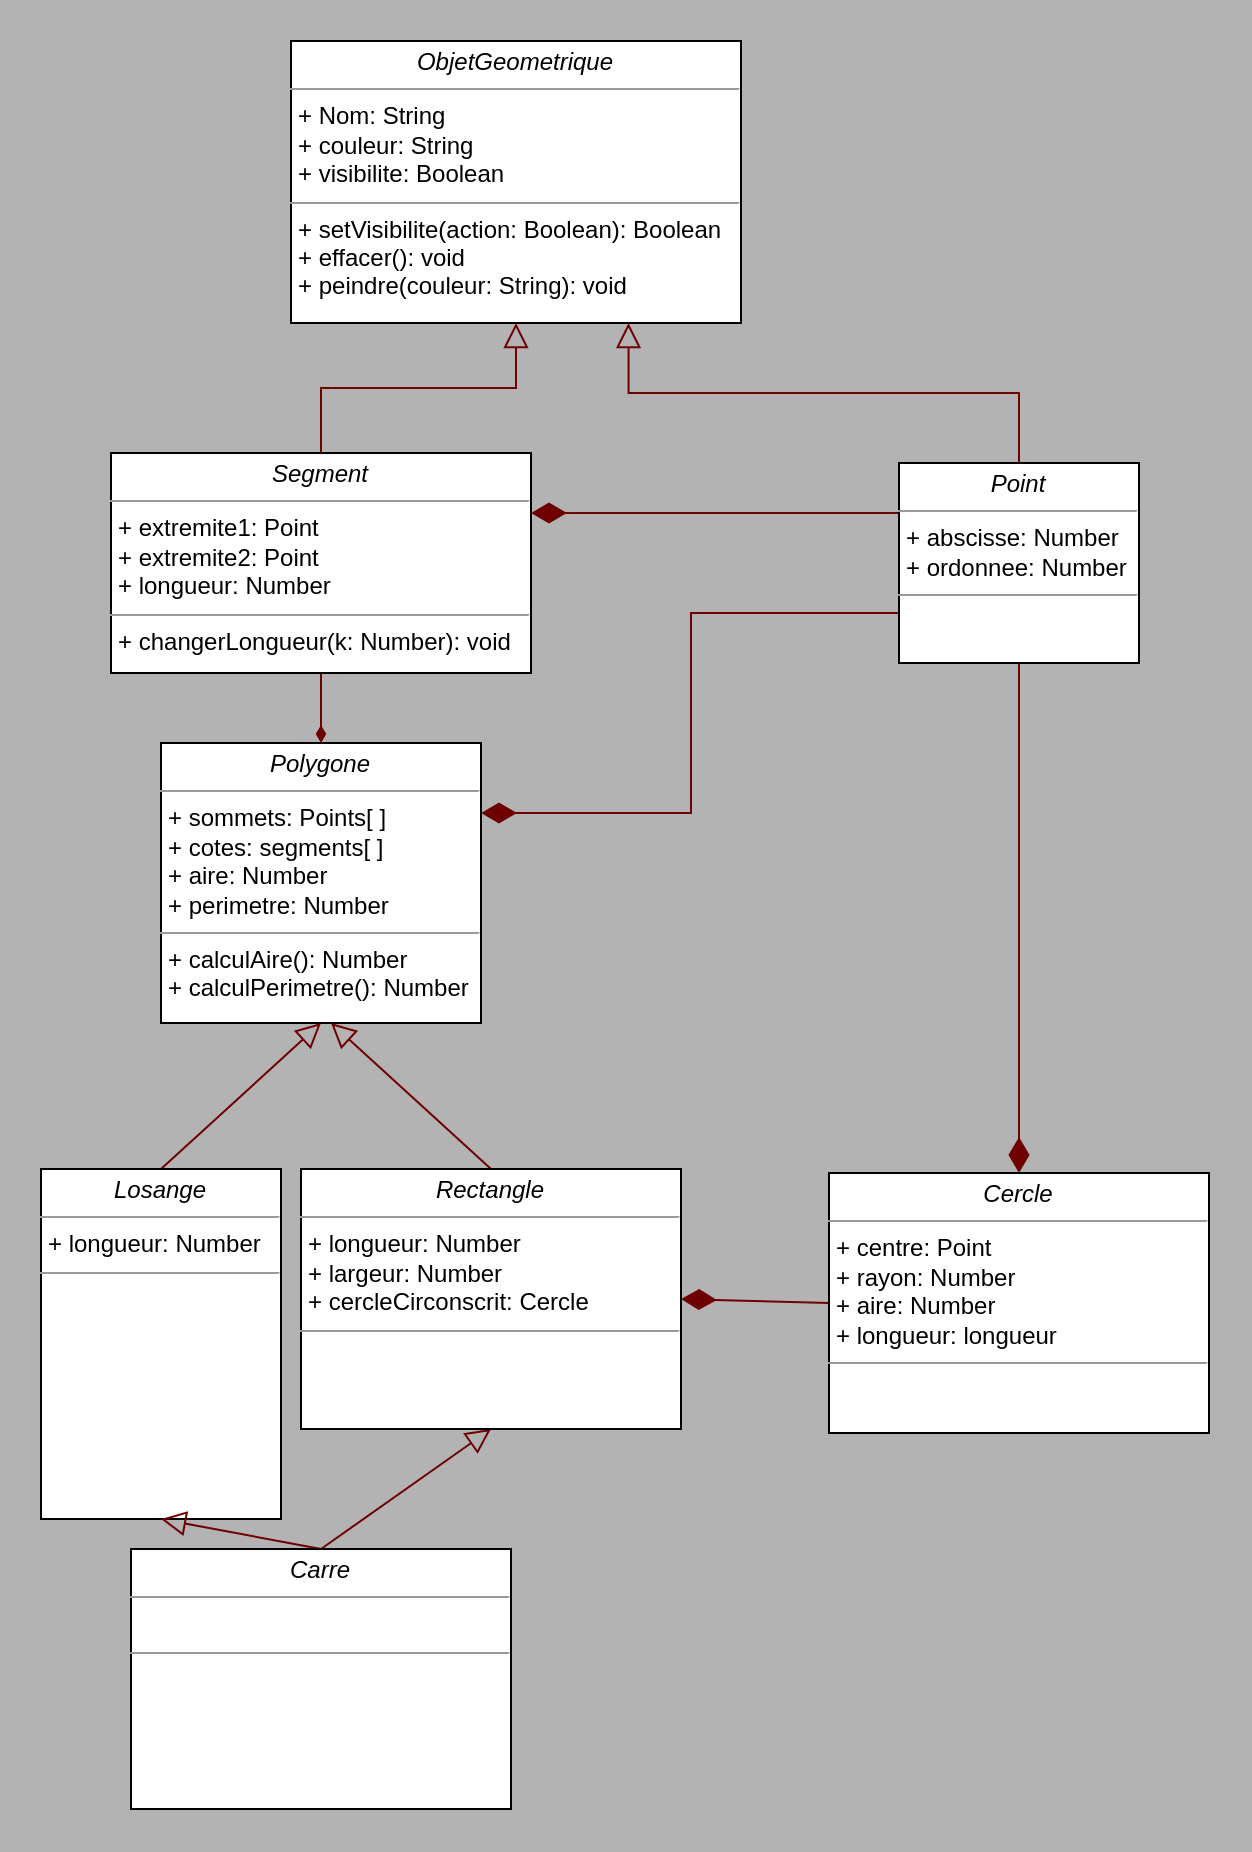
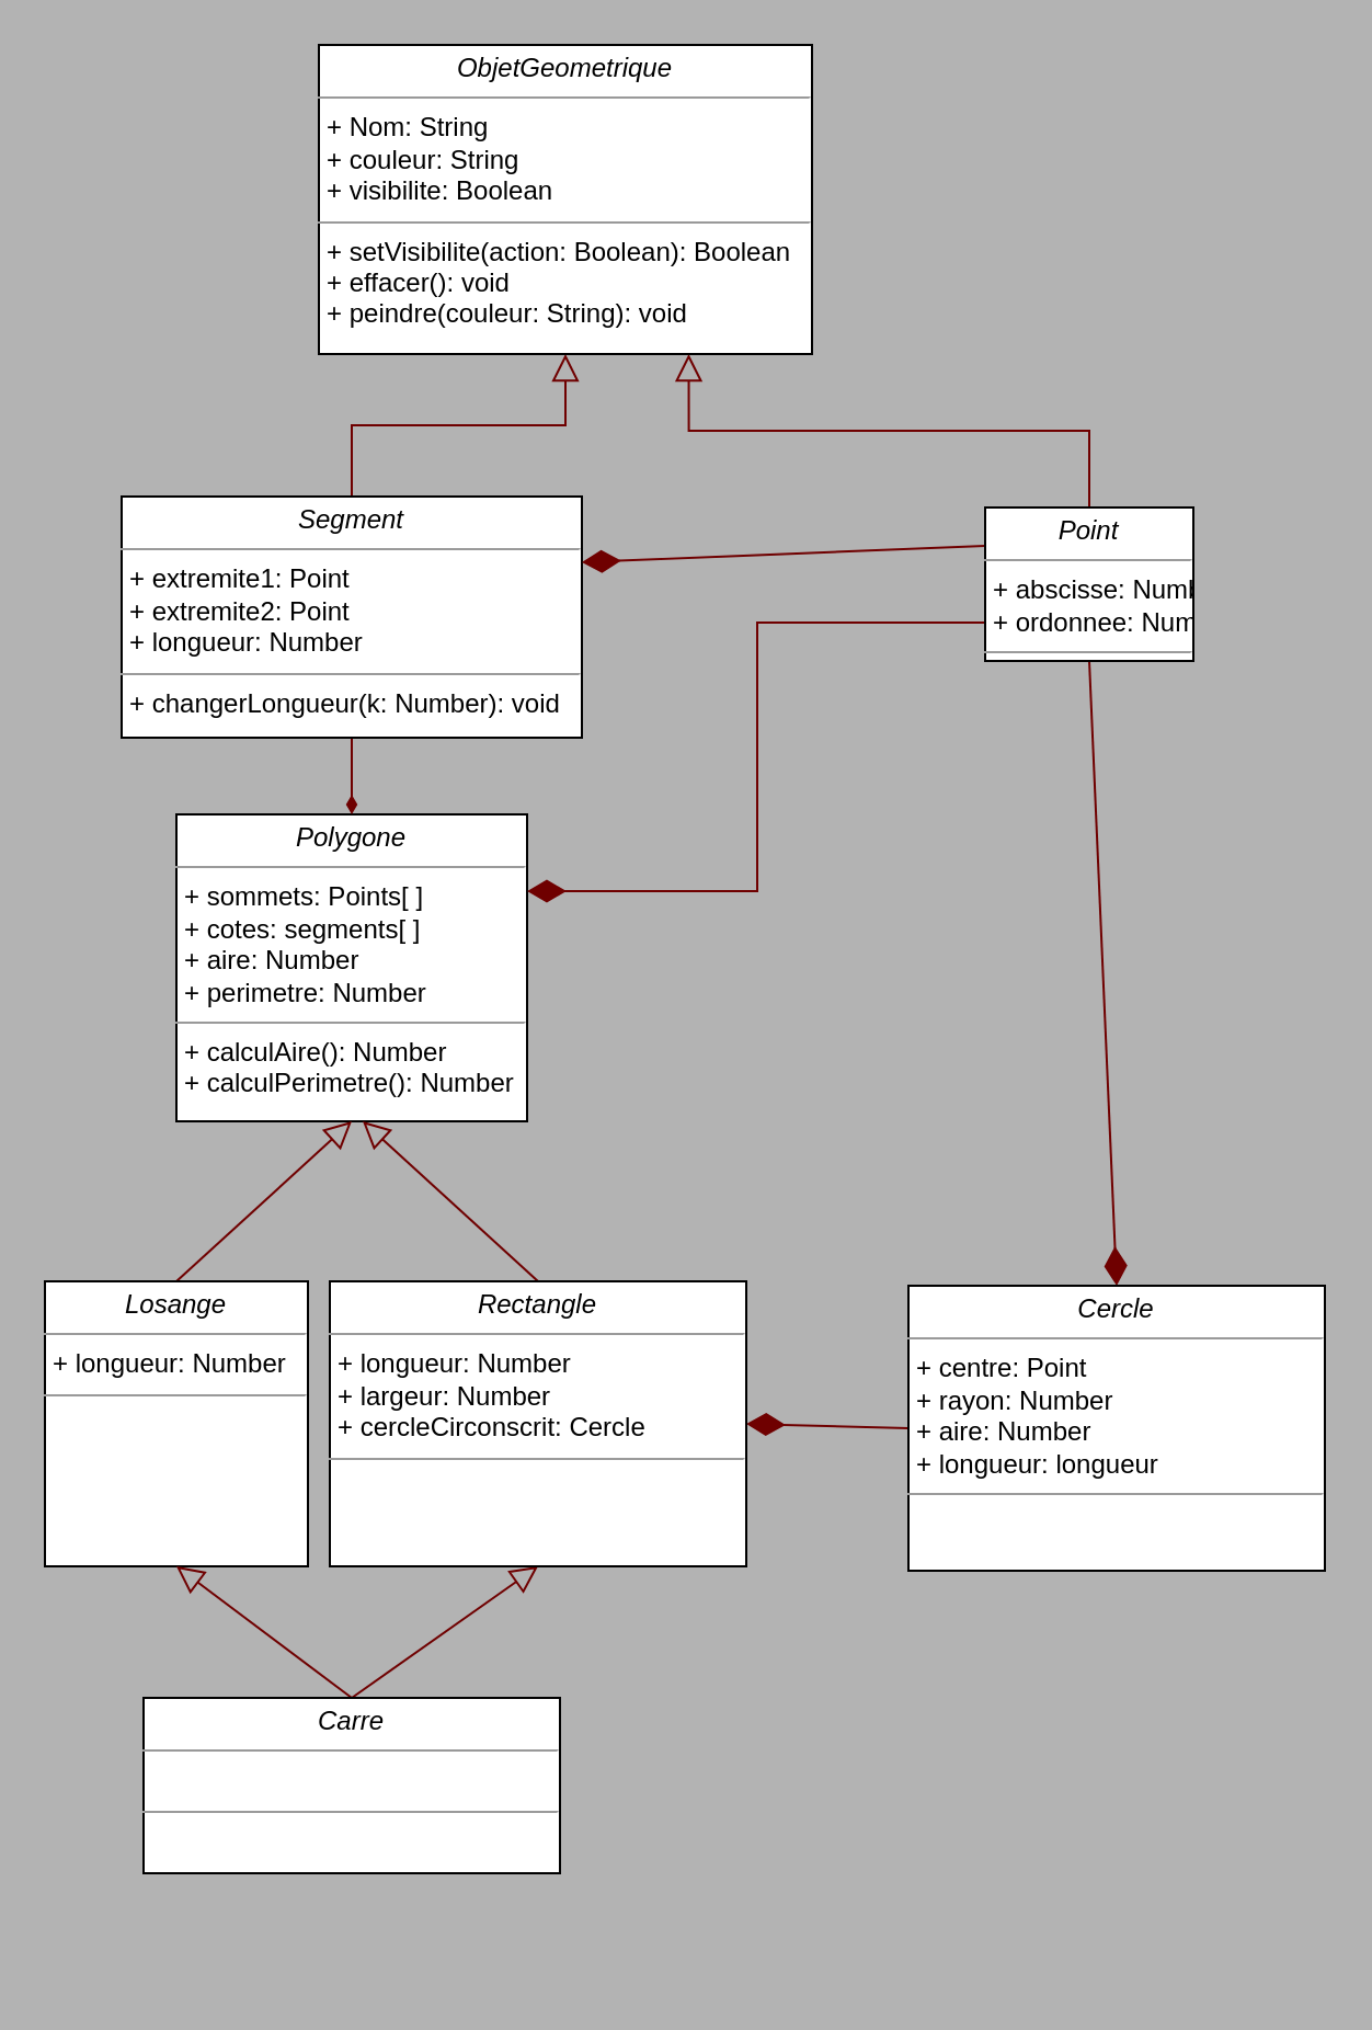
- <mxCell id="12" value="&lt;p style=&quot;margin: 0px ; margin-top: 4px ; text-align: center&quot;&gt;&lt;i&gt;Point&lt;/i&gt;&lt;/p&gt;&lt;hr size=&quot;1&quot;&gt;&lt;p style=&quot;margin: 0px ; margin-left: 4px&quot;&gt;+ abscisse: Number&lt;/p&gt;&lt;p style=&quot;margin: 0px ; margin-left: 4px&quot;&gt;+ ordonnee: Number&lt;/p&gt;&lt;hr size=&quot;1&quot;&gt;&lt;p style=&quot;margin: 0px ; margin-left: 4px&quot;&gt;&lt;br&gt;&lt;/p&gt;" style="verticalAlign=top;align=left;overflow=fill;fontSize=12;fontFamily=Helvetica;html=1;" parent="1" vertex="1"><mxGeometry x="449" y="231" width="120" height="100" as="geometry" /></mxCell>
+ <mxCell id="12" value="&lt;p style=&quot;margin: 0px ; margin-top: 4px ; text-align: center&quot;&gt;&lt;i&gt;Point&lt;/i&gt;&lt;/p&gt;&lt;hr size=&quot;1&quot;&gt;&lt;p style=&quot;margin: 0px ; margin-left: 4px&quot;&gt;+ abscisse: Number&lt;/p&gt;&lt;p style=&quot;margin: 0px ; margin-left: 4px&quot;&gt;+ ordonnee: Number&lt;/p&gt;&lt;hr size=&quot;1&quot;&gt;&lt;p style=&quot;margin: 0px ; margin-left: 4px&quot;&gt;&lt;br&gt;&lt;/p&gt;" style="verticalAlign=top;align=left;overflow=fill;fontSize=12;fontFamily=Helvetica;html=1;" parent="1" vertex="1"><mxGeometry x="449" y="231" width="95" height="70" as="geometry" /></mxCell>
- <mxCell id="7" value="&lt;p style=&quot;margin: 0px ; margin-top: 4px ; text-align: center&quot;&gt;&lt;i&gt;Losange&lt;/i&gt;&lt;/p&gt;&lt;hr size=&quot;1&quot;&gt;&lt;p style=&quot;margin: 0px ; margin-left: 4px&quot;&gt;+ longueur: Number&lt;/p&gt;&lt;hr size=&quot;1&quot;&gt;&lt;p style=&quot;margin: 0px ; margin-left: 4px&quot;&gt;&lt;br&gt;&lt;/p&gt;" style="verticalAlign=top;align=left;overflow=fill;fontSize=12;fontFamily=Helvetica;html=1;" parent="1" vertex="1"><mxGeometry x="20" y="584" width="120" height="175" as="geometry" /></mxCell>
+ <mxCell id="7" value="&lt;p style=&quot;margin: 0px ; margin-top: 4px ; text-align: center&quot;&gt;&lt;i&gt;Losange&lt;/i&gt;&lt;/p&gt;&lt;hr size=&quot;1&quot;&gt;&lt;p style=&quot;margin: 0px ; margin-left: 4px&quot;&gt;+ longueur: Number&lt;/p&gt;&lt;hr size=&quot;1&quot;&gt;&lt;p style=&quot;margin: 0px ; margin-left: 4px&quot;&gt;&lt;br&gt;&lt;/p&gt;" style="verticalAlign=top;align=left;overflow=fill;fontSize=12;fontFamily=Helvetica;html=1;" parent="1" vertex="1"><mxGeometry x="20" y="584" width="120" height="130" as="geometry" /></mxCell>
- <mxCell id="15" value="&lt;p style=&quot;margin: 0px ; margin-top: 4px ; text-align: center&quot;&gt;&lt;i&gt;Carre&lt;/i&gt;&lt;/p&gt;&lt;hr size=&quot;1&quot;&gt;&lt;p style=&quot;margin: 0px ; margin-left: 4px&quot;&gt;&lt;br&gt;&lt;/p&gt;&lt;hr size=&quot;1&quot;&gt;&lt;p style=&quot;margin: 0px ; margin-left: 4px&quot;&gt;&lt;br&gt;&lt;/p&gt;" style="verticalAlign=top;align=left;overflow=fill;fontSize=12;fontFamily=Helvetica;html=1;" parent="1" vertex="1"><mxGeometry x="65" y="774" width="190" height="130" as="geometry" /></mxCell>
+ <mxCell id="15" value="&lt;p style=&quot;margin: 0px ; margin-top: 4px ; text-align: center&quot;&gt;&lt;i&gt;Carre&lt;/i&gt;&lt;/p&gt;&lt;hr size=&quot;1&quot;&gt;&lt;p style=&quot;margin: 0px ; margin-left: 4px&quot;&gt;&lt;br&gt;&lt;/p&gt;&lt;hr size=&quot;1&quot;&gt;&lt;p style=&quot;margin: 0px ; margin-left: 4px&quot;&gt;&lt;br&gt;&lt;/p&gt;" style="verticalAlign=top;align=left;overflow=fill;fontSize=12;fontFamily=Helvetica;html=1;" parent="1" vertex="1"><mxGeometry x="65" y="774" width="190" height="80" as="geometry" /></mxCell>
